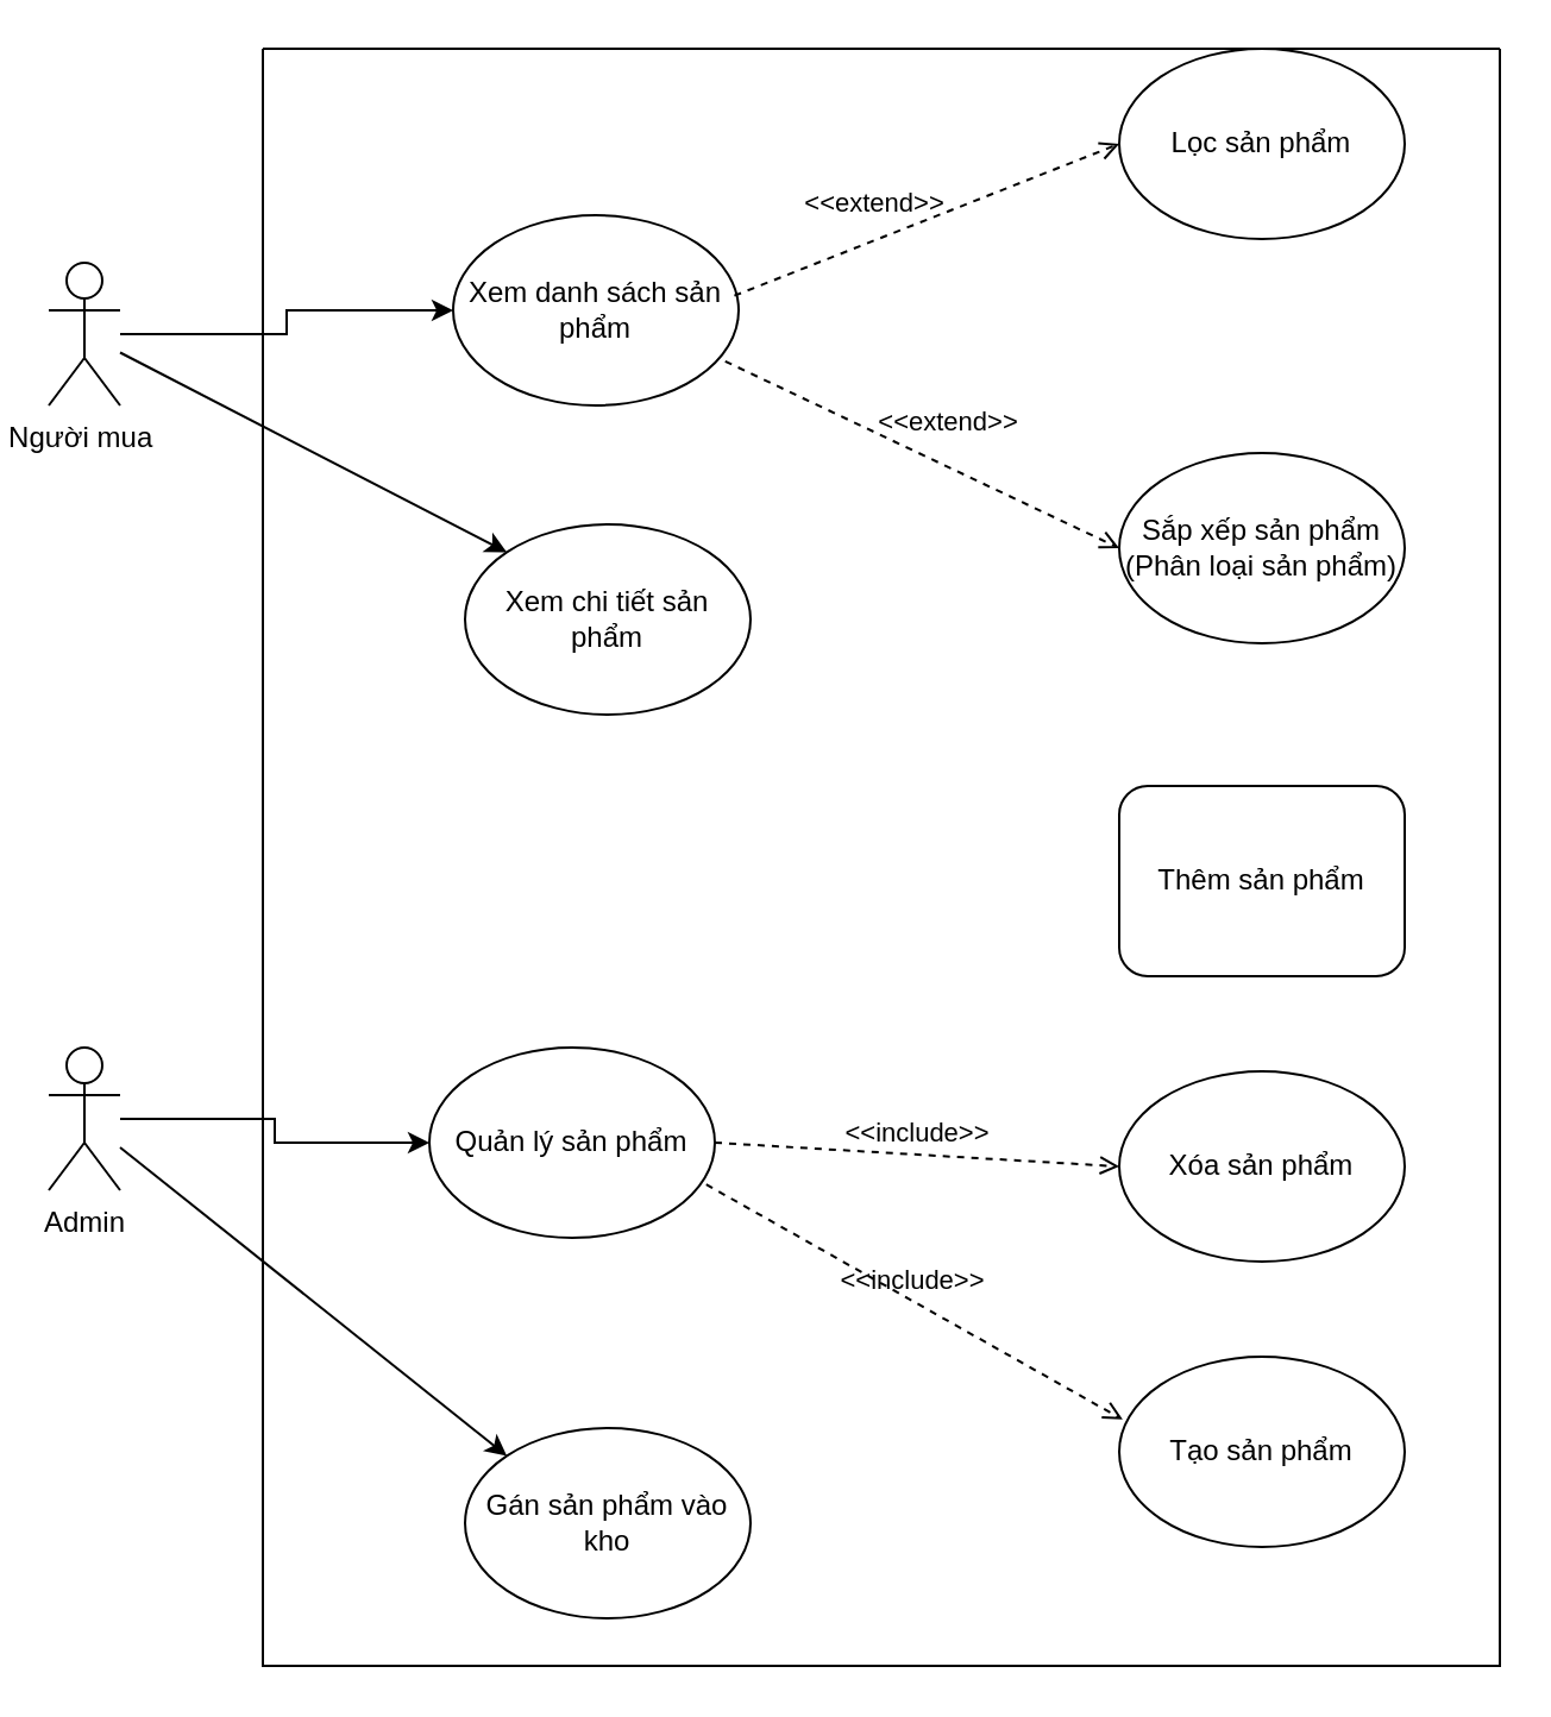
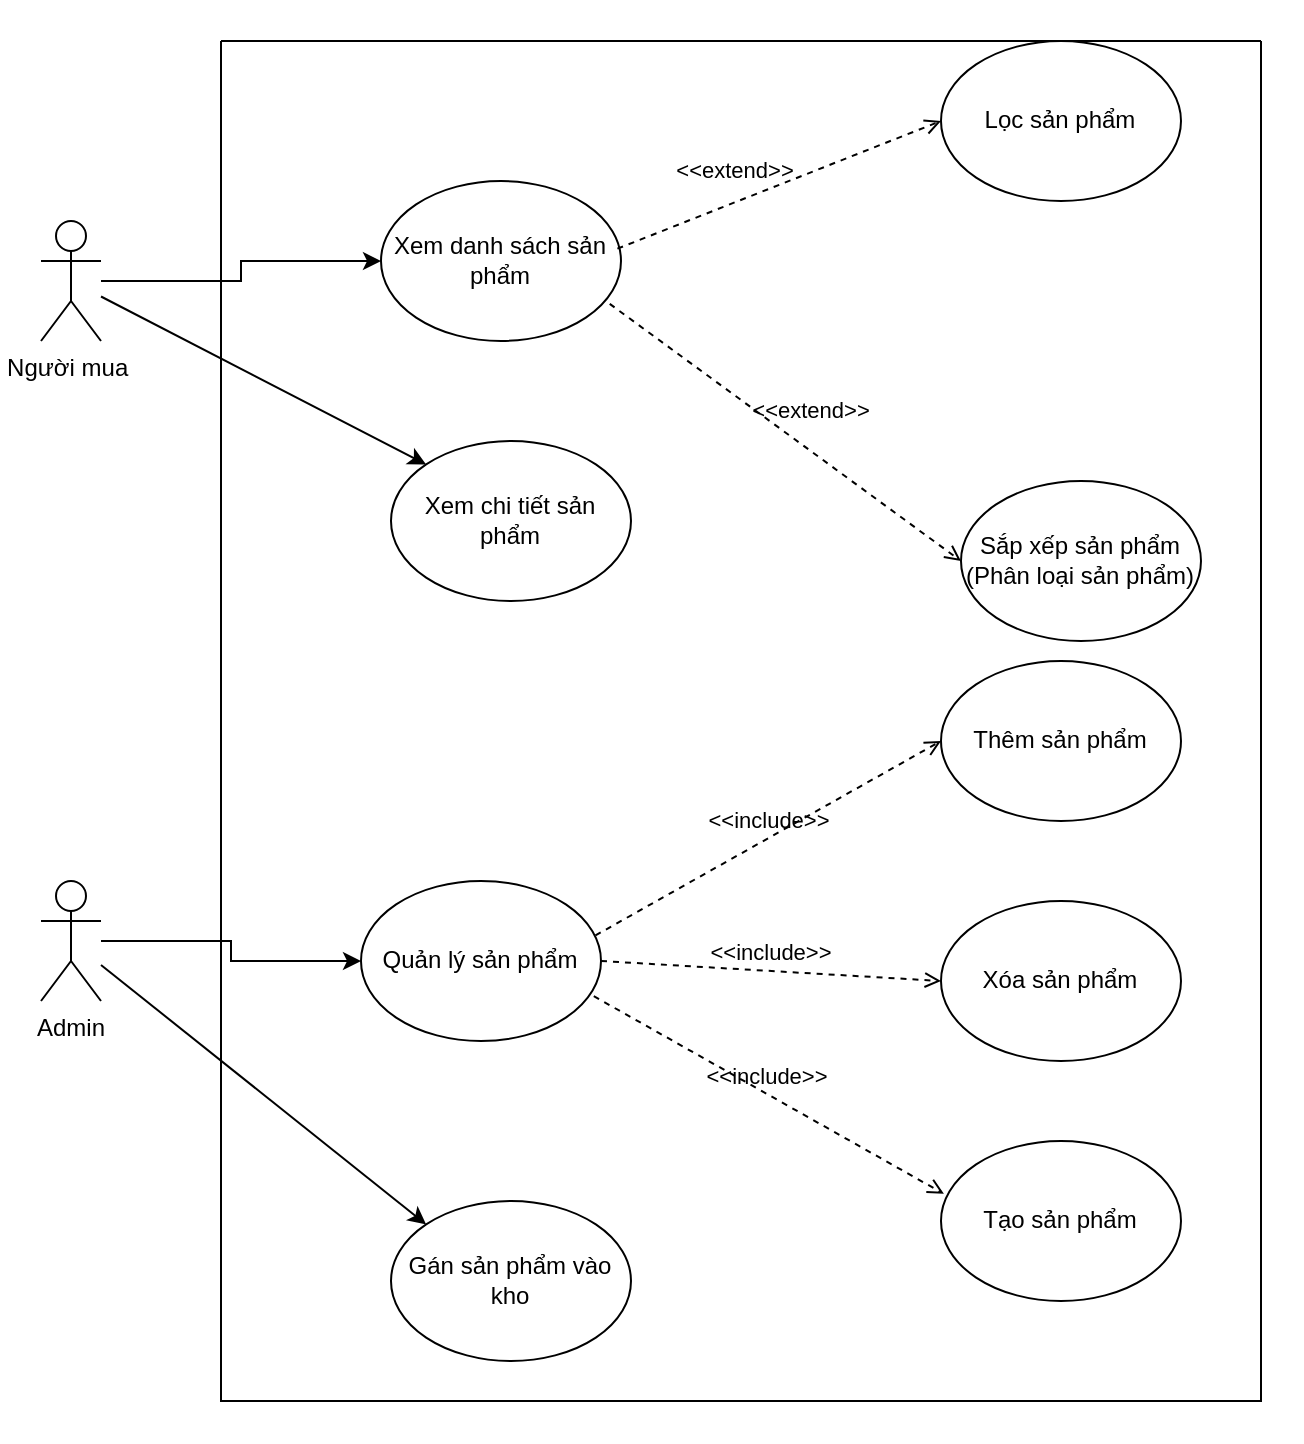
- <mxCell id="9" value="Sắp xếp sản phẩm&lt;div&gt;(Phân loại sản phẩm)&lt;/div&gt;" style="ellipse;whiteSpace=wrap;html=1;" parent="1" vertex="1"><mxGeometry x="470" y="190" width="120" height="80" as="geometry" /></mxCell>
+ <mxCell id="9" value="Sắp xếp sản phẩm&lt;div&gt;(Phân loại sản phẩm)&lt;/div&gt;" style="ellipse;whiteSpace=wrap;html=1;" parent="1" vertex="1"><mxGeometry x="480" y="240" width="120" height="80" as="geometry" /></mxCell>
- <mxCell id="14" value="Thêm sản phẩm" style="whiteSpace=wrap;html=1;rounded=1;" parent="1" vertex="1"><mxGeometry x="470" y="330" width="120" height="80" as="geometry" /></mxCell>
+ <mxCell id="14" value="Thêm sản phẩm" style="ellipse;whiteSpace=wrap;html=1;" parent="1" vertex="1"><mxGeometry x="470" y="330" width="120" height="80" as="geometry" /></mxCell>
+ <mxCell id="17" value="&amp;lt;&amp;lt;include&amp;gt;&amp;gt;" style="html=1;verticalAlign=bottom;labelBackgroundColor=none;endArrow=open;endFill=0;dashed=1;rounded=0;exitX=0.977;exitY=0.34;exitDx=0;exitDy=0;entryX=0;entryY=0.5;entryDx=0;entryDy=0;exitPerimeter=0;" parent="1" source="13" target="14" edge="1"><mxGeometry width="160" relative="1" as="geometry"><mxPoint x="320" y="470" as="sourcePoint" /><mxPoint x="480" y="470" as="targetPoint" /></mxGeometry></mxCell>
